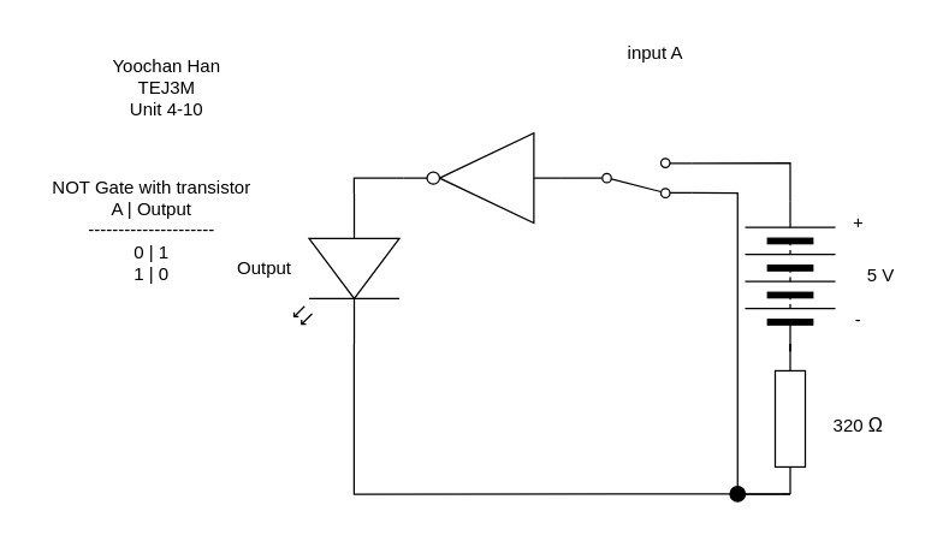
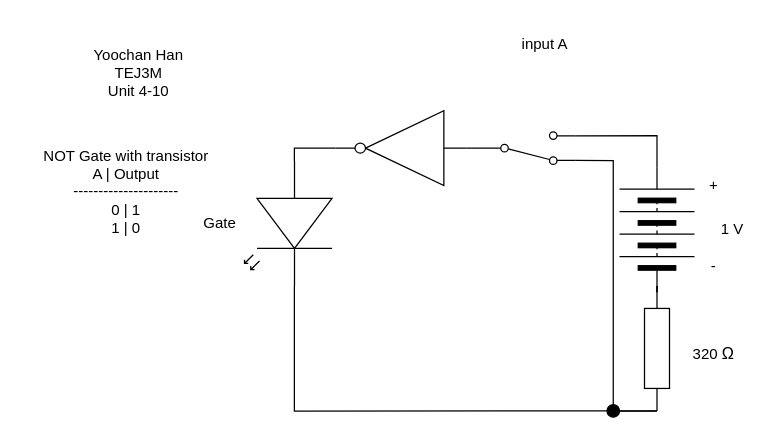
- <mxCell id="4" value="Output" style="text;html=1;align=center;verticalAlign=middle;resizable=0;points=[];autosize=1;strokeColor=none;fillColor=none;" vertex="1" parent="1"><mxGeometry x="145" y="163.25" width="60" height="30" as="geometry" /></mxCell>
+ <mxCell id="4" value="Gate" style="text;html=1;align=center;verticalAlign=middle;resizable=0;points=[];autosize=1;strokeColor=none;fillColor=none;" vertex="1" parent="1"><mxGeometry x="145" y="163.25" width="60" height="30" as="geometry" /></mxCell>
- <mxCell id="9" value="5 V" style="text;html=1;align=center;verticalAlign=middle;resizable=0;points=[];autosize=1;strokeColor=none;fillColor=none;" vertex="1" parent="1"><mxGeometry x="565" y="168.25" width="40" height="30" as="geometry" /></mxCell>
+ <mxCell id="9" value="1 V" style="text;html=1;align=center;verticalAlign=middle;resizable=0;points=[];autosize=1;strokeColor=none;fillColor=none;" vertex="1" parent="1"><mxGeometry x="565" y="168.25" width="40" height="30" as="geometry" /></mxCell>
